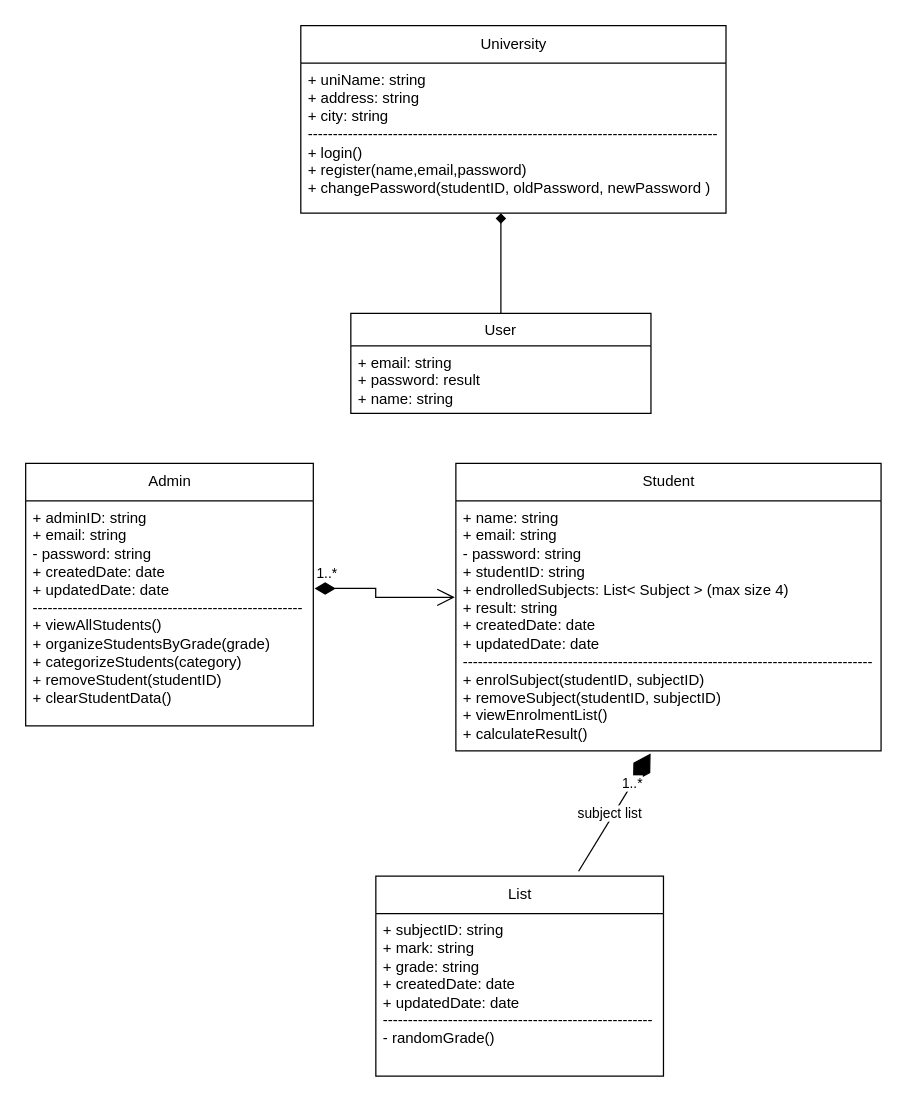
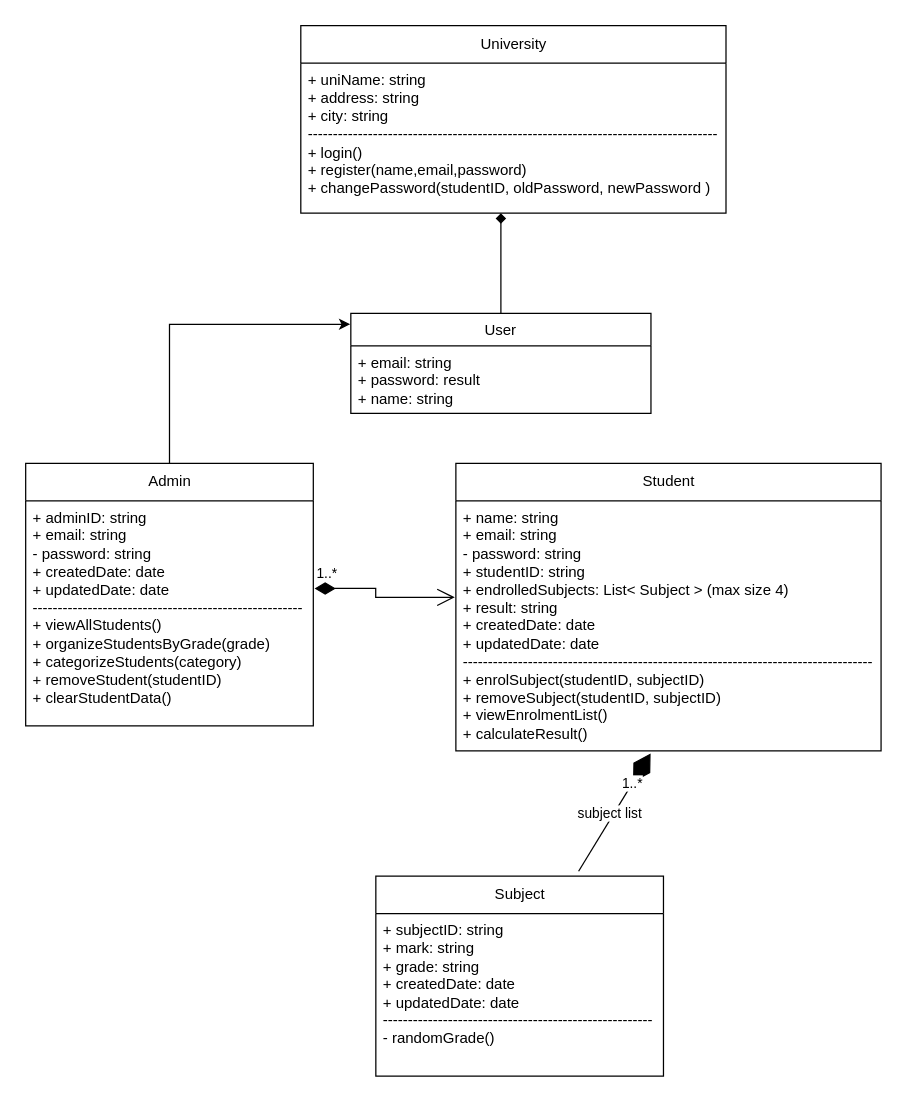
+ <mxCell id="4" style="edgeStyle=orthogonalEdgeStyle;rounded=0;orthogonalLoop=1;jettySize=auto;html=1;entryX=-0.002;entryY=0.11;entryDx=0;entryDy=0;entryPerimeter=0;exitX=0.5;exitY=0;exitDx=0;exitDy=0;" edge="1" parent="1" source="5" target="13"><mxGeometry relative="1" as="geometry" /></mxCell>
- <mxCell id="7" value="List" style="swimlane;fontStyle=0;childLayout=stackLayout;horizontal=1;startSize=30;fillColor=none;horizontalStack=0;resizeParent=1;resizeParentMax=0;resizeLast=0;collapsible=1;marginBottom=0;html=1;" vertex="1" parent="1"><mxGeometry x="300" y="700" width="230" height="160" as="geometry" /></mxCell>
+ <mxCell id="7" value="Subject" style="swimlane;fontStyle=0;childLayout=stackLayout;horizontal=1;startSize=30;fillColor=none;horizontalStack=0;resizeParent=1;resizeParentMax=0;resizeLast=0;collapsible=1;marginBottom=0;html=1;" vertex="1" parent="1"><mxGeometry x="300" y="700" width="230" height="160" as="geometry" /></mxCell>
